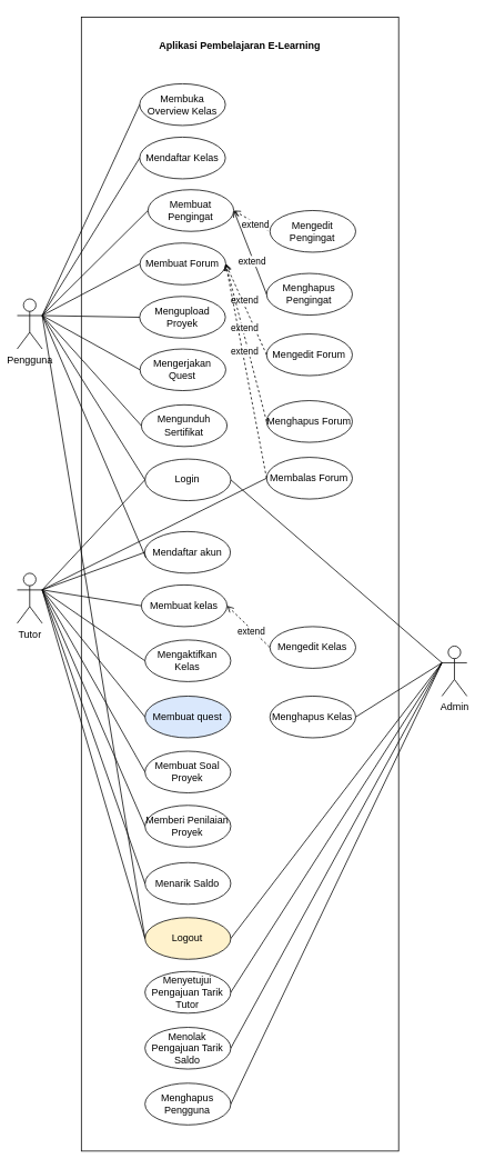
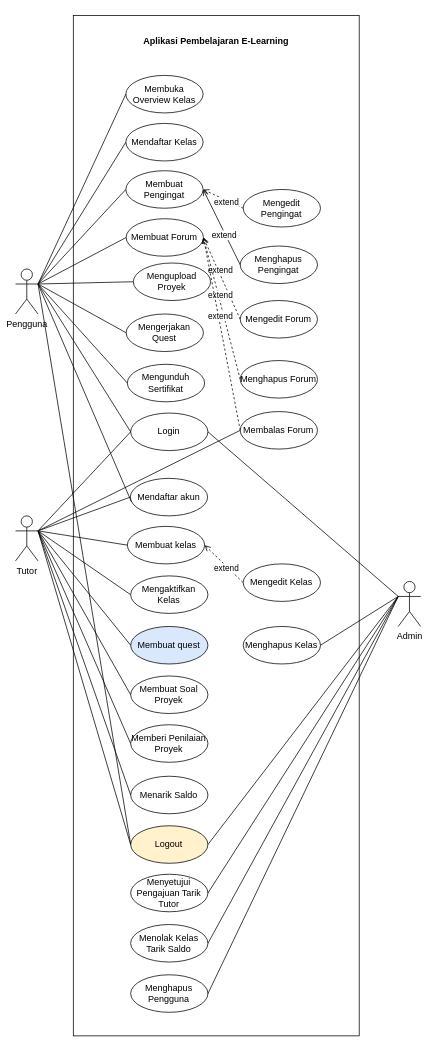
- <mxCell id="13" value="Membuat Pengingat" style="ellipse;whiteSpace=wrap;html=1;" parent="1" vertex="1"><mxGeometry x="177" y="227" width="103" height="50" as="geometry" /></mxCell>
+ <mxCell id="13" value="Membuat Pengingat" style="ellipse;whiteSpace=wrap;html=1;" parent="1" vertex="1"><mxGeometry x="167" y="227" width="103" height="50" as="geometry" /></mxCell>
- <mxCell id="55" value="Mengupload Proyek" style="ellipse;whiteSpace=wrap;html=1;" parent="1" vertex="1"><mxGeometry x="167" y="355" width="103" height="50" as="geometry" /></mxCell>
+ <mxCell id="55" value="Mengupload Proyek" style="ellipse;whiteSpace=wrap;html=1;" parent="1" vertex="1"><mxGeometry x="177" y="350" width="103" height="50" as="geometry" /></mxCell>
- <mxCell id="10" value="Menolak Pengajuan Tarik Saldo" style="ellipse;whiteSpace=wrap;html=1;" parent="1" vertex="1"><mxGeometry x="173.43" y="1231.61" width="103" height="50" as="geometry" /></mxCell>
+ <mxCell id="10" value="Menolak Kelas Tarik Saldo" style="ellipse;whiteSpace=wrap;html=1;" parent="1" vertex="1"><mxGeometry x="173.43" y="1231.61" width="103" height="50" as="geometry" /></mxCell>
